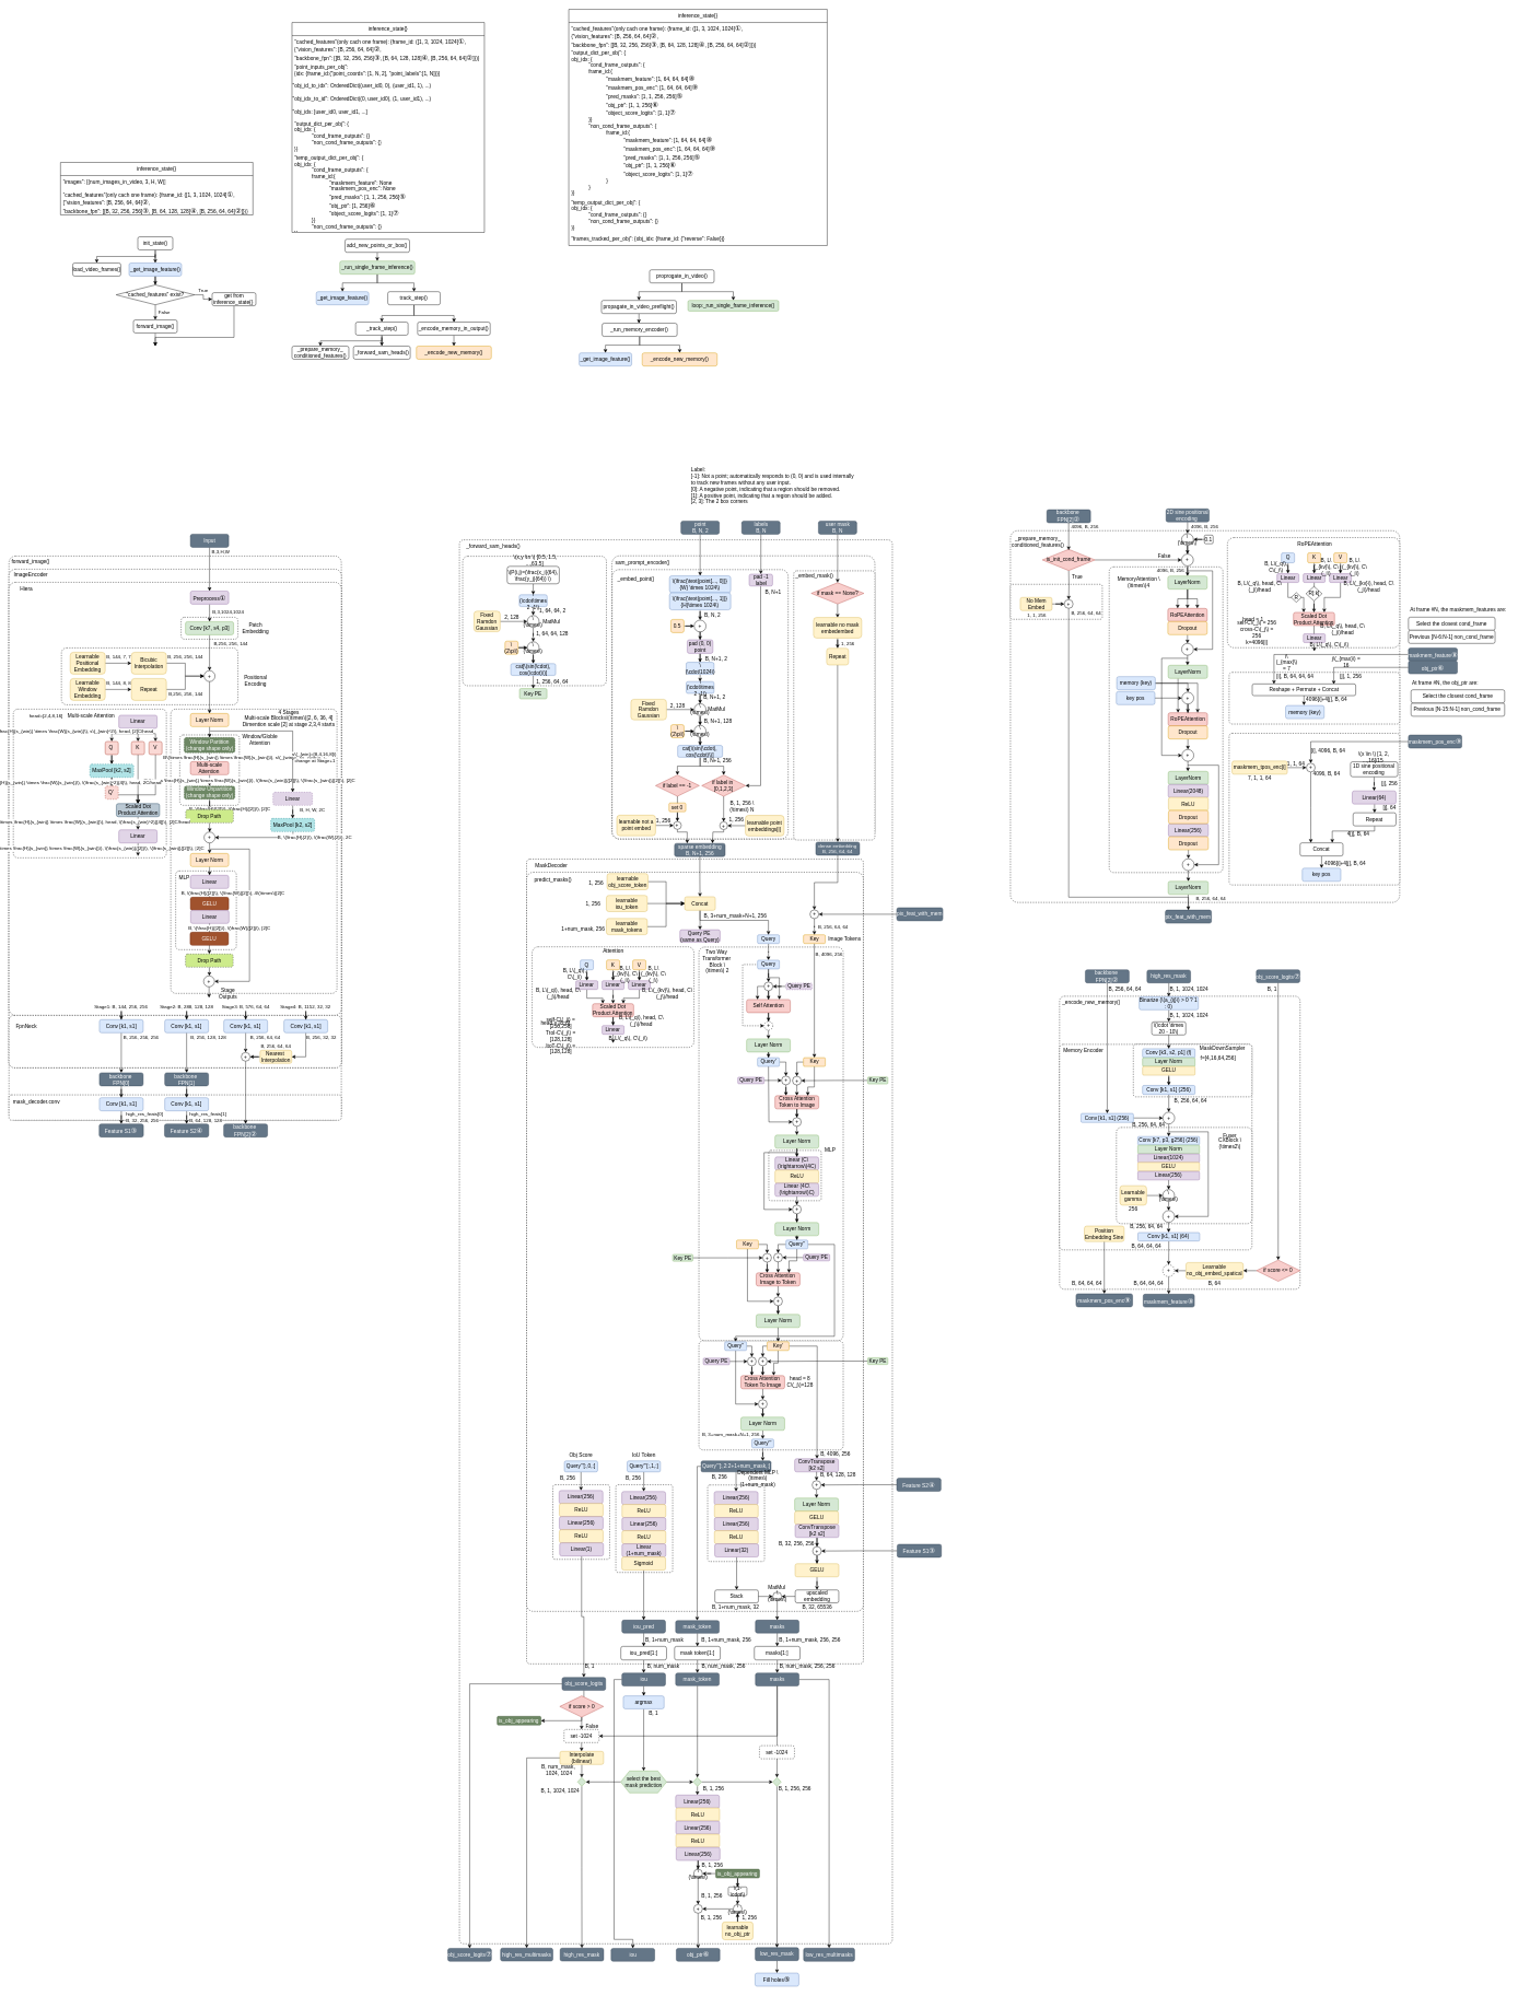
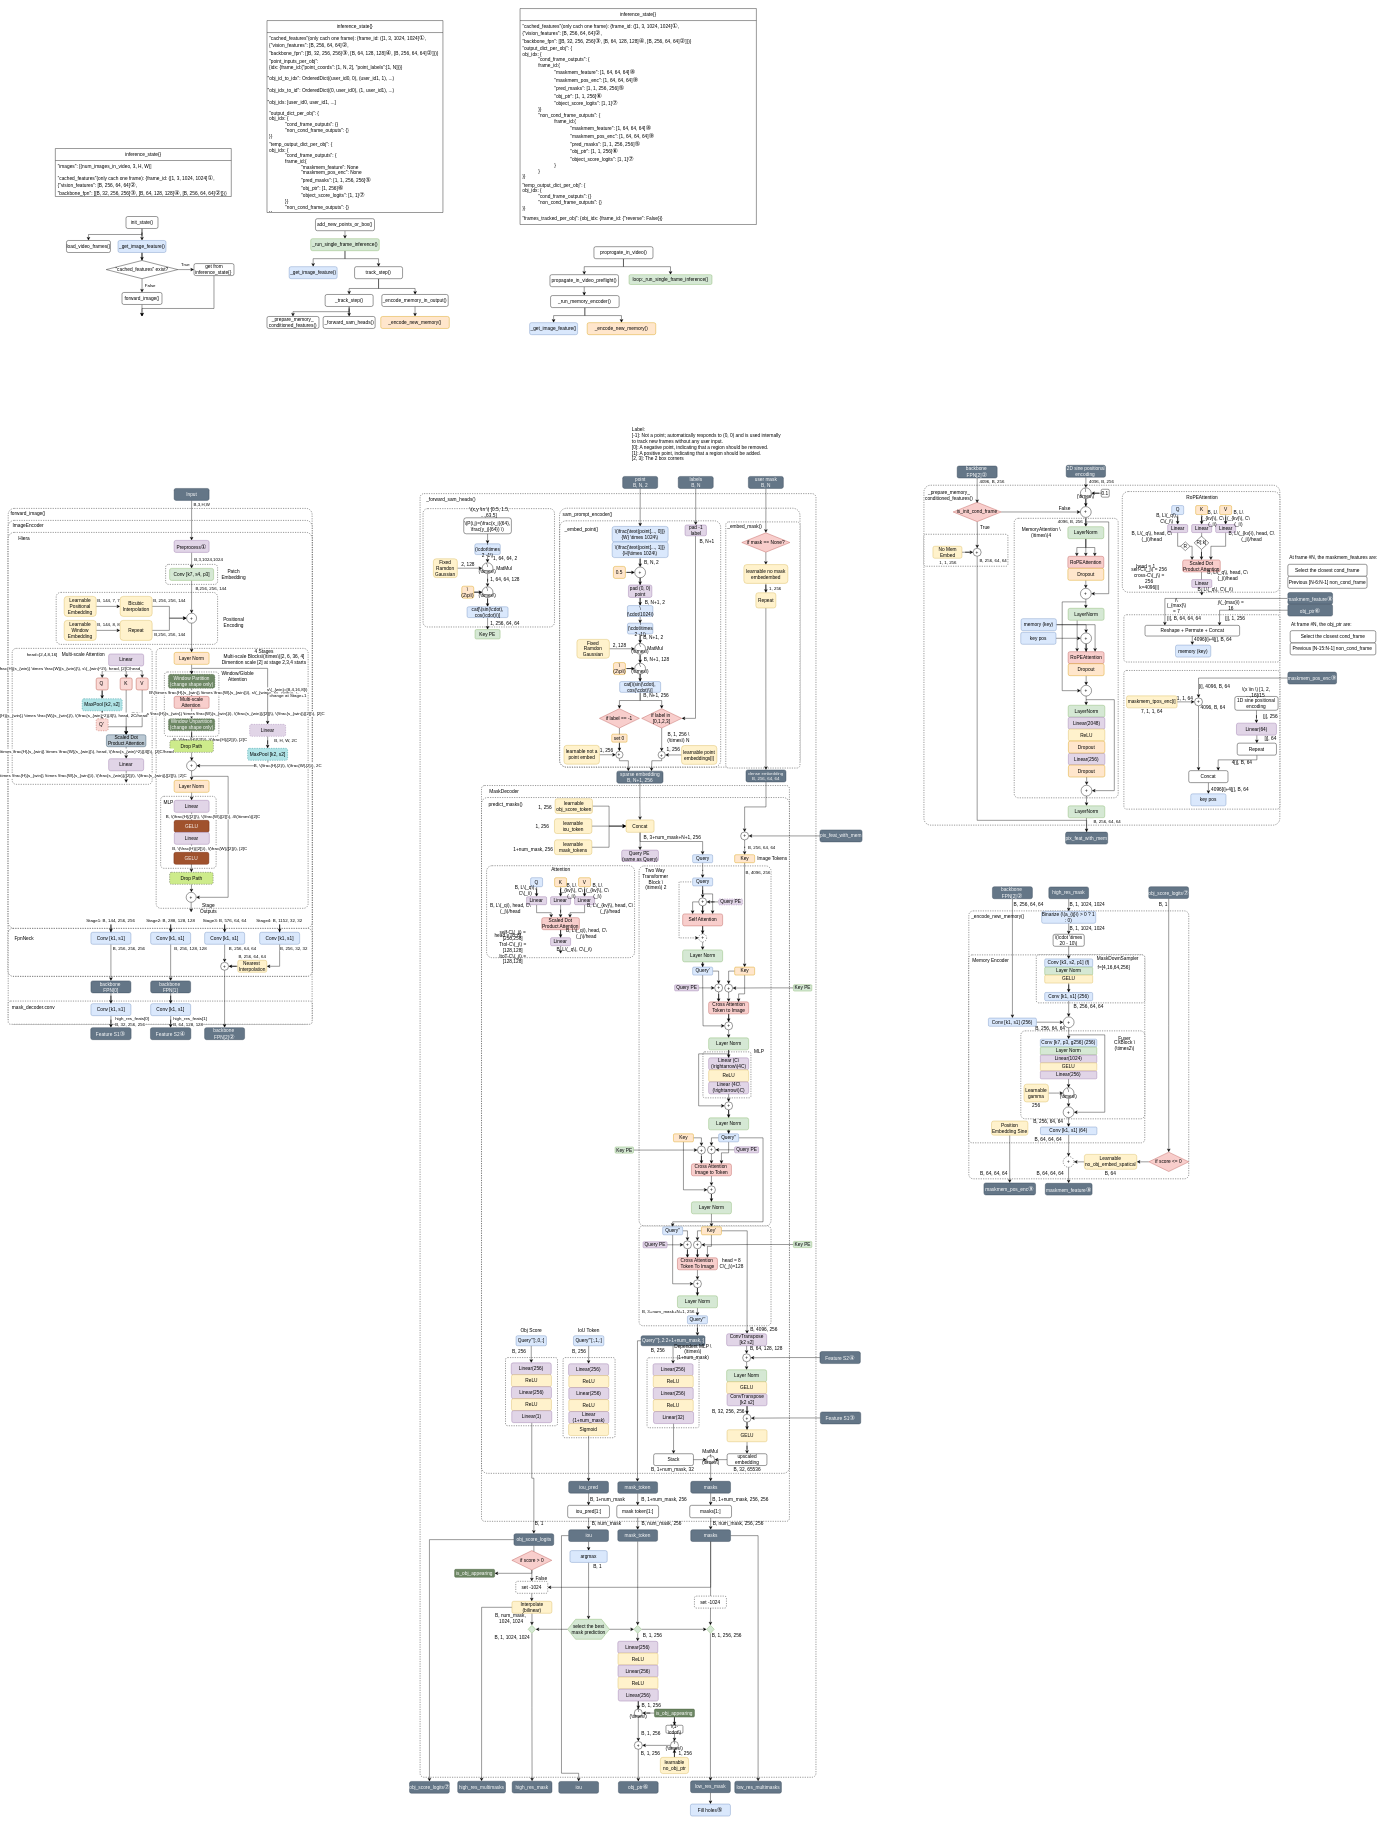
- <mxCell id="456" value="get from inference_state{}&amp;nbsp;" style="rounded=1;whiteSpace=wrap;html=1;" parent="1" vertex="1"><mxGeometry x="484.61" y="667.75" width="100" height="30" as="geometry" /></mxCell>
+ <mxCell id="456" value="get from inference_state{}&amp;nbsp;" style="rounded=1;whiteSpace=wrap;html=1;" parent="1" vertex="1"><mxGeometry x="484.61" y="657.75" width="100" height="30" as="geometry" /></mxCell>
